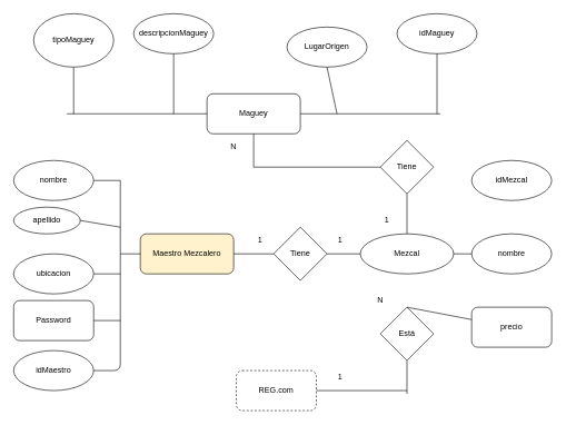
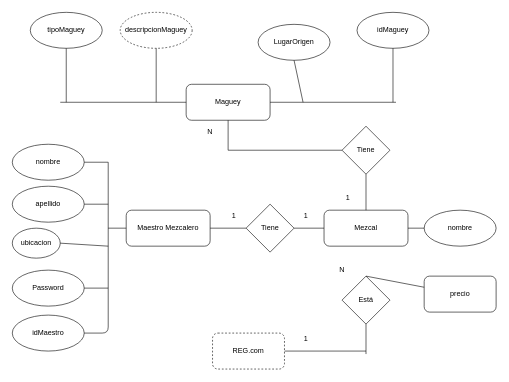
- <mxCell id="4" value="&lt;div&gt;descripcionMaguey&lt;/div&gt;" style="ellipse;whiteSpace=wrap;html=1;" parent="1" vertex="1"><mxGeometry x="200" y="20" width="120" height="60" as="geometry" /></mxCell>
+ <mxCell id="4" value="&lt;div&gt;descripcionMaguey&lt;/div&gt;" style="ellipse;whiteSpace=wrap;html=1;dashed=1;" parent="1" vertex="1"><mxGeometry x="200" y="20" width="120" height="60" as="geometry" /></mxCell>
- <mxCell id="3" value="&lt;div&gt;tipoMaguey&lt;/div&gt;" style="ellipse;whiteSpace=wrap;html=1;" parent="1" vertex="1"><mxGeometry x="50" y="20" width="120" height="80" as="geometry" /></mxCell>
+ <mxCell id="3" value="&lt;div&gt;tipoMaguey&lt;/div&gt;" style="ellipse;whiteSpace=wrap;html=1;" parent="1" vertex="1"><mxGeometry x="50" y="20" width="120" height="60" as="geometry" /></mxCell>
- <mxCell id="46" value="&lt;div&gt;idMezcal&lt;/div&gt;" style="ellipse;whiteSpace=wrap;html=1;" vertex="1" parent="1"><mxGeometry x="707" y="240" width="120" height="60" as="geometry" /></mxCell>
- <mxCell id="15" value="apellido" style="ellipse;whiteSpace=wrap;html=1;" parent="1" vertex="1"><mxGeometry x="20" y="310" width="100" height="40" as="geometry" /></mxCell>
+ <mxCell id="15" value="apellido" style="ellipse;whiteSpace=wrap;html=1;" parent="1" vertex="1"><mxGeometry x="20" y="310" width="120" height="60" as="geometry" /></mxCell>
- <mxCell id="13" value="Maestro Mezcalero" style="rounded=1;whiteSpace=wrap;html=1;fillColor=#fff2cc;" parent="1" vertex="1"><mxGeometry x="210" y="350" width="140" height="60" as="geometry" /></mxCell>
+ <mxCell id="13" value="Maestro Mezcalero" style="rounded=1;whiteSpace=wrap;html=1;" parent="1" vertex="1"><mxGeometry x="210" y="350" width="140" height="60" as="geometry" /></mxCell>
- <mxCell id="24" value="&lt;div&gt;Mezcal&lt;/div&gt;" style="ellipse;whiteSpace=wrap;html=1;" parent="1" vertex="1"><mxGeometry x="540" y="350" width="140" height="60" as="geometry" /></mxCell>
+ <mxCell id="24" value="&lt;div&gt;Mezcal&lt;/div&gt;" style="rounded=1;whiteSpace=wrap;html=1;" parent="1" vertex="1"><mxGeometry x="540" y="350" width="140" height="60" as="geometry" /></mxCell>
- <mxCell id="16" value="ubicacion" style="ellipse;whiteSpace=wrap;html=1;" parent="1" vertex="1"><mxGeometry x="20" y="380" width="120" height="60" as="geometry" /></mxCell>
+ <mxCell id="16" value="ubicacion" style="ellipse;whiteSpace=wrap;html=1;" parent="1" vertex="1"><mxGeometry x="20" y="380" width="80" height="50" as="geometry" /></mxCell>
- <mxCell id="17" value="Password" style="whiteSpace=wrap;html=1;rounded=1;" parent="1" vertex="1"><mxGeometry x="20" y="450" width="120" height="60" as="geometry" /></mxCell>
+ <mxCell id="17" value="Password" style="ellipse;whiteSpace=wrap;html=1;" parent="1" vertex="1"><mxGeometry x="20" y="450" width="120" height="60" as="geometry" /></mxCell>
